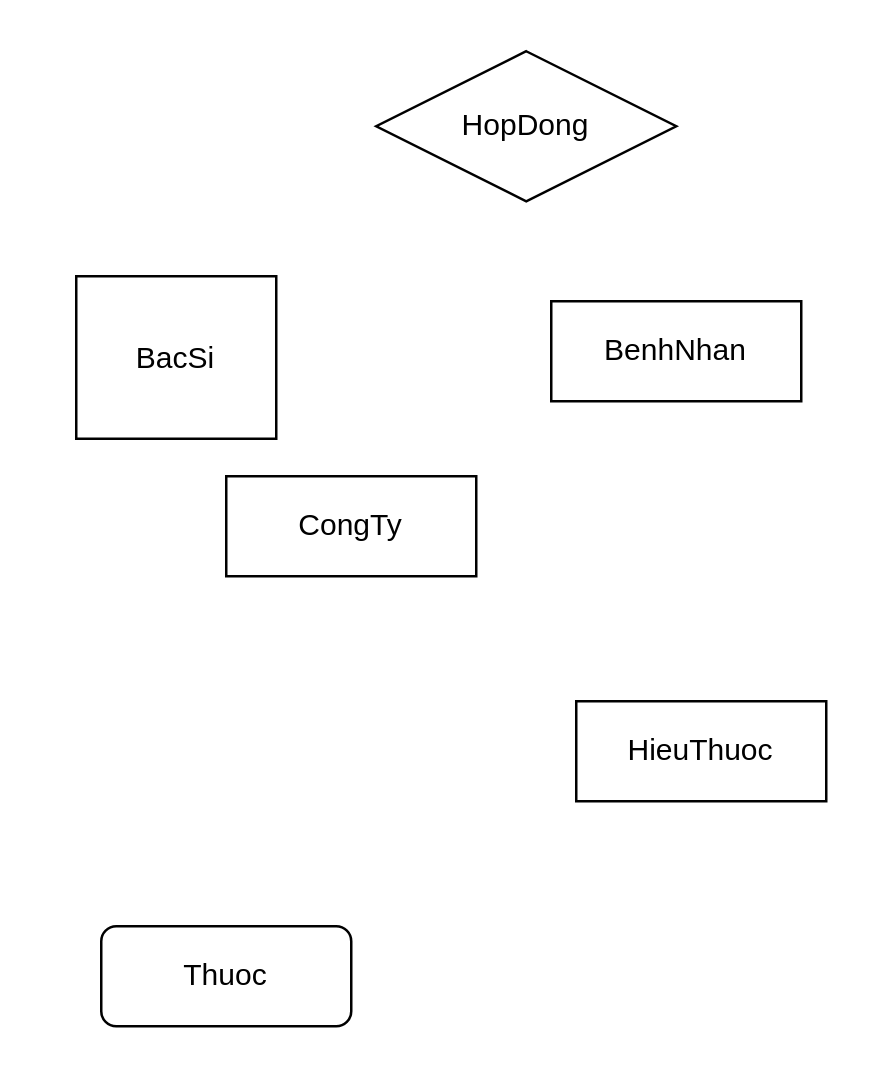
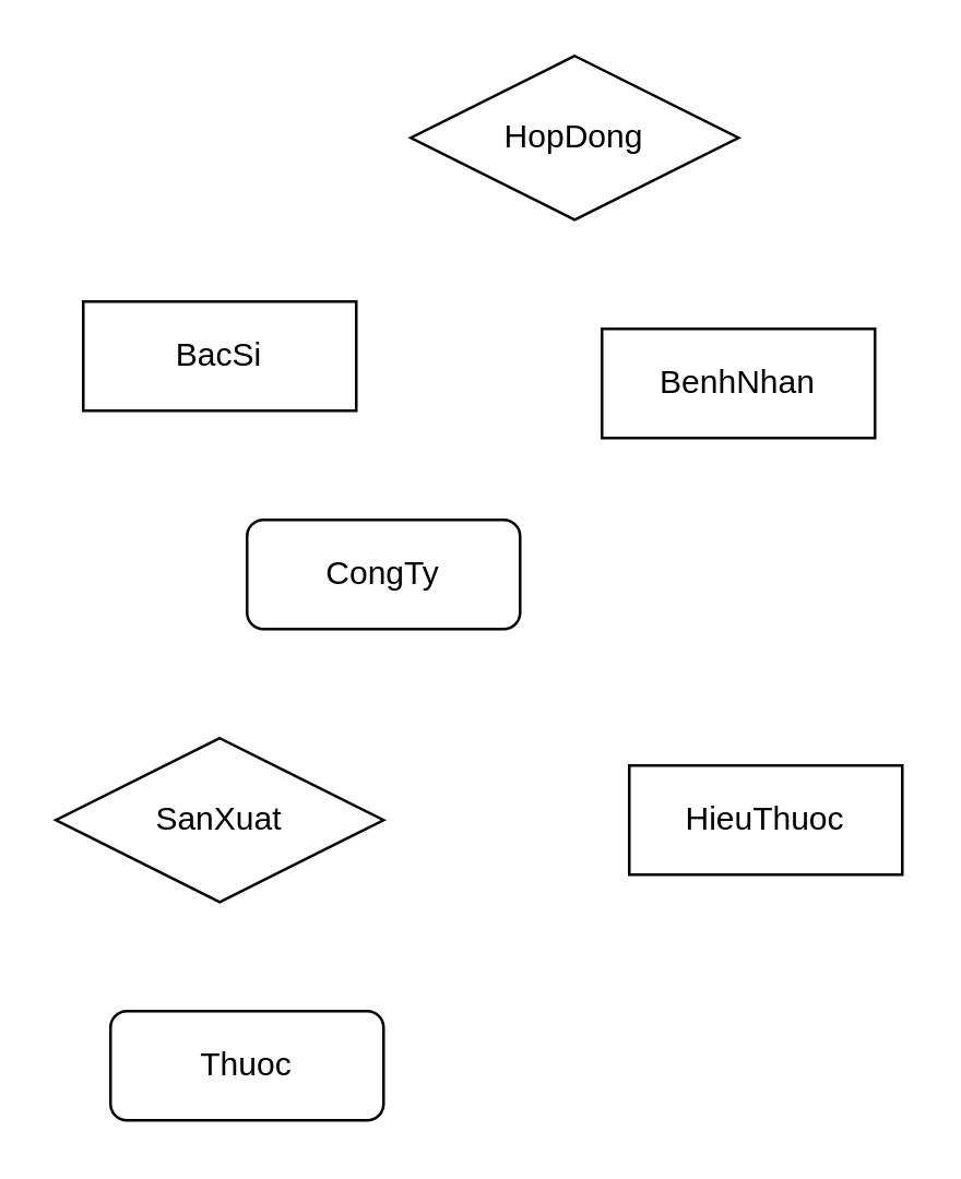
- <mxCell id="5" value="BacSi" style="whiteSpace=wrap;html=1;align=center;" vertex="1" parent="1"><mxGeometry x="30" y="110" width="80" height="65" as="geometry" /></mxCell>
+ <mxCell id="5" value="BacSi" style="whiteSpace=wrap;html=1;align=center;" vertex="1" parent="1"><mxGeometry x="30" y="110" width="100" height="40" as="geometry" /></mxCell>
- <mxCell id="2" value="CongTy" style="whiteSpace=wrap;html=1;align=center;" vertex="1" parent="1"><mxGeometry x="90" y="190" width="100" height="40" as="geometry" /></mxCell>
+ <mxCell id="2" value="CongTy" style="whiteSpace=wrap;html=1;align=center;rounded=1;" vertex="1" parent="1"><mxGeometry x="90" y="190" width="100" height="40" as="geometry" /></mxCell>
+ <mxCell id="8" value="SanXuat" style="shape=rhombus;perimeter=rhombusPerimeter;whiteSpace=wrap;html=1;align=center;" vertex="1" parent="1"><mxGeometry x="20" y="270" width="120" height="60" as="geometry" /></mxCell>
